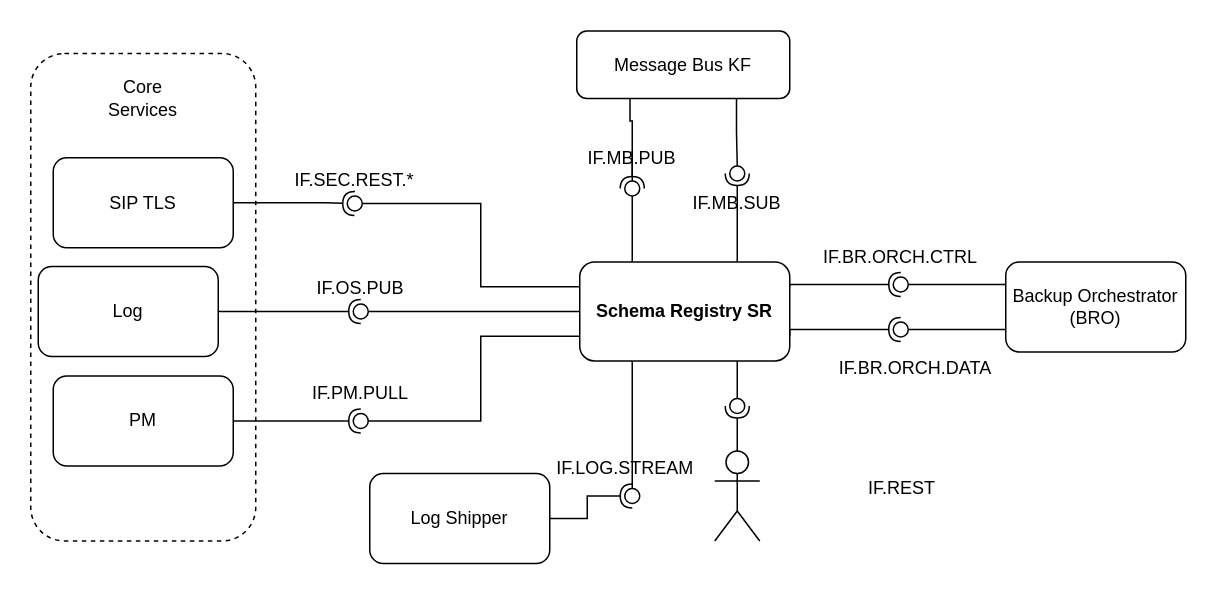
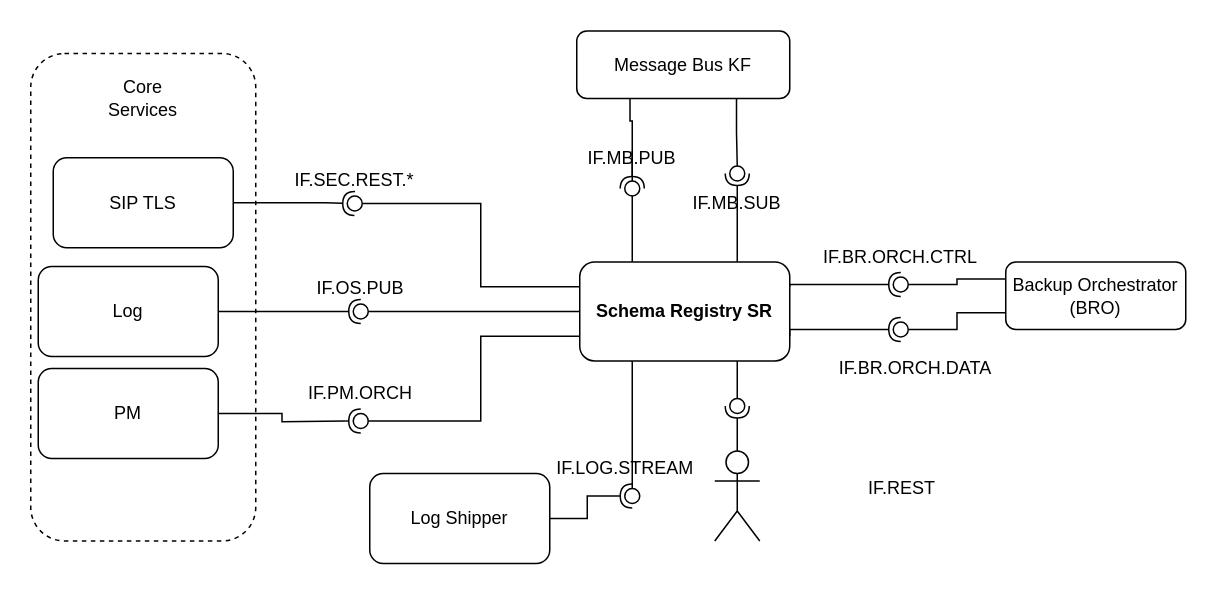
- <mxCell id="20" value="Backup Orchestrator (BRO)" style="rounded=1;whiteSpace=wrap;html=1;" vertex="1" parent="1"><mxGeometry x="670" y="174" width="120" height="60" as="geometry" /></mxCell>
+ <mxCell id="20" value="Backup Orchestrator (BRO)" style="rounded=1;whiteSpace=wrap;html=1;" vertex="1" parent="1"><mxGeometry x="670" y="174" width="120" height="45" as="geometry" /></mxCell>
- <mxCell id="9" value="IF.PM.PULL" style="text;html=1;strokeColor=none;fillColor=none;align=center;verticalAlign=middle;whiteSpace=wrap;rounded=0;" vertex="1" parent="1"><mxGeometry x="210" y="247" width="60" height="30" as="geometry" /></mxCell>
+ <mxCell id="9" value="IF.PM.ORCH" style="text;html=1;strokeColor=none;fillColor=none;align=center;verticalAlign=middle;whiteSpace=wrap;rounded=0;" vertex="1" parent="1"><mxGeometry x="210" y="247" width="60" height="30" as="geometry" /></mxCell>
- <mxCell id="6" value="PM" style="rounded=1;whiteSpace=wrap;html=1;" vertex="1" parent="1"><mxGeometry x="35" y="250" width="120" height="60" as="geometry" /></mxCell>
+ <mxCell id="6" value="PM" style="rounded=1;whiteSpace=wrap;html=1;" vertex="1" parent="1"><mxGeometry x="25" y="245" width="120" height="60" as="geometry" /></mxCell>
